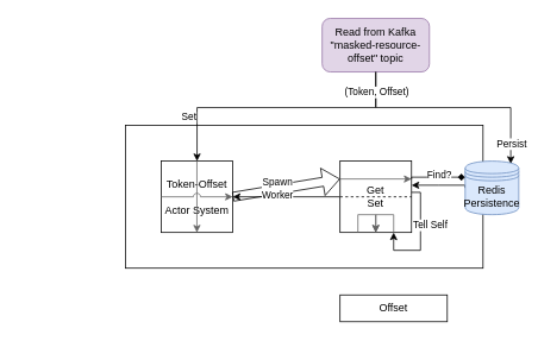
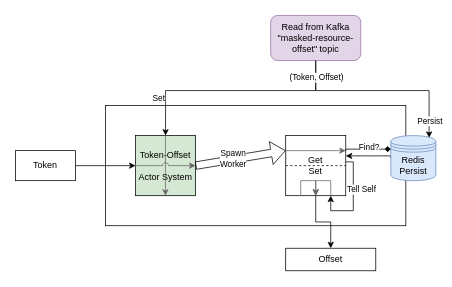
+ <mxCell id="12" value="Token" style="rounded=0;whiteSpace=wrap;html=1;" parent="1" vertex="1"><mxGeometry x="20" y="200" width="80" height="40" as="geometry" /></mxCell>
+ <mxCell id="11" value="" style="edgeStyle=orthogonalEdgeStyle;rounded=0;orthogonalLoop=1;jettySize=auto;html=1;" parent="1" source="12" target="19" edge="1"><mxGeometry relative="1" as="geometry" /></mxCell>
- <mxCell id="19" value="&lt;div&gt;Token-Offset&lt;/div&gt;&lt;div&gt;&lt;br&gt;&lt;/div&gt;&lt;div&gt;Actor System&lt;br&gt;&lt;/div&gt;" style="whiteSpace=wrap;html=1;aspect=fixed;" parent="1" vertex="1"><mxGeometry x="180" y="180" width="80" height="80" as="geometry" /></mxCell>
+ <mxCell id="19" value="&lt;div&gt;Token-Offset&lt;/div&gt;&lt;div&gt;&lt;br&gt;&lt;/div&gt;&lt;div&gt;Actor System&lt;br&gt;&lt;/div&gt;" style="whiteSpace=wrap;html=1;aspect=fixed;fillColor=#d5e8d4;" parent="1" vertex="1"><mxGeometry x="180" y="180" width="80" height="80" as="geometry" /></mxCell>
- <mxCell id="13" value="" style="edgeStyle=orthogonalEdgeStyle;rounded=0;orthogonalLoop=1;jettySize=auto;html=1;" parent="1" source="3" target="19" edge="1"><mxGeometry relative="1" as="geometry" /></mxCell>
+ <mxCell id="13" value="" style="edgeStyle=orthogonalEdgeStyle;rounded=0;orthogonalLoop=1;jettySize=auto;html=1;" parent="1" source="3" target="10" edge="1"><mxGeometry relative="1" as="geometry" /></mxCell>
- <mxCell id="16" value="&lt;div&gt;Redis&lt;/div&gt;&lt;div&gt;Persistence&lt;br&gt;&lt;/div&gt;" style="shape=datastore;whiteSpace=wrap;html=1;fillColor=#dae8fc;strokeColor=#6c8ebf;" parent="1" vertex="1"><mxGeometry x="520" y="180" width="60" height="60" as="geometry" /></mxCell>
+ <mxCell id="16" value="&lt;div&gt;Redis&lt;/div&gt;&lt;div&gt;Persist&lt;br&gt;&lt;/div&gt;" style="shape=datastore;whiteSpace=wrap;html=1;fillColor=#dae8fc;strokeColor=#6c8ebf;" parent="1" vertex="1"><mxGeometry x="520" y="180" width="60" height="60" as="geometry" /></mxCell>
